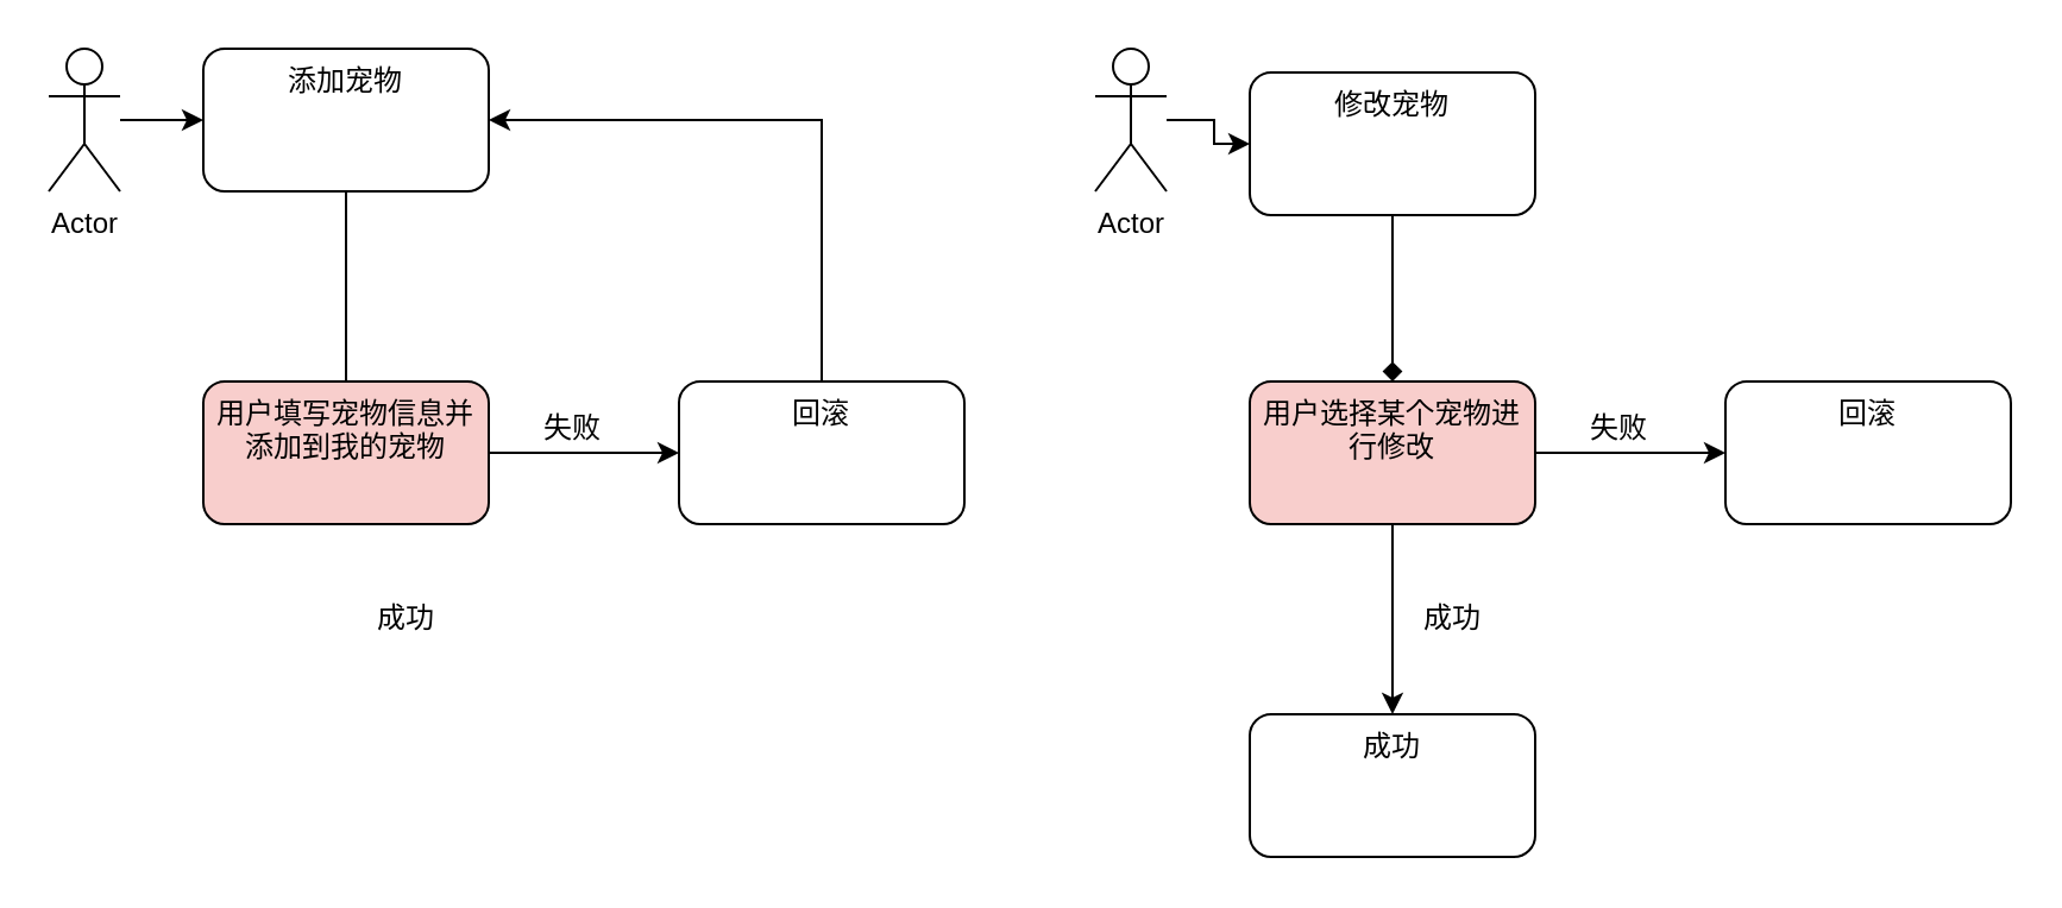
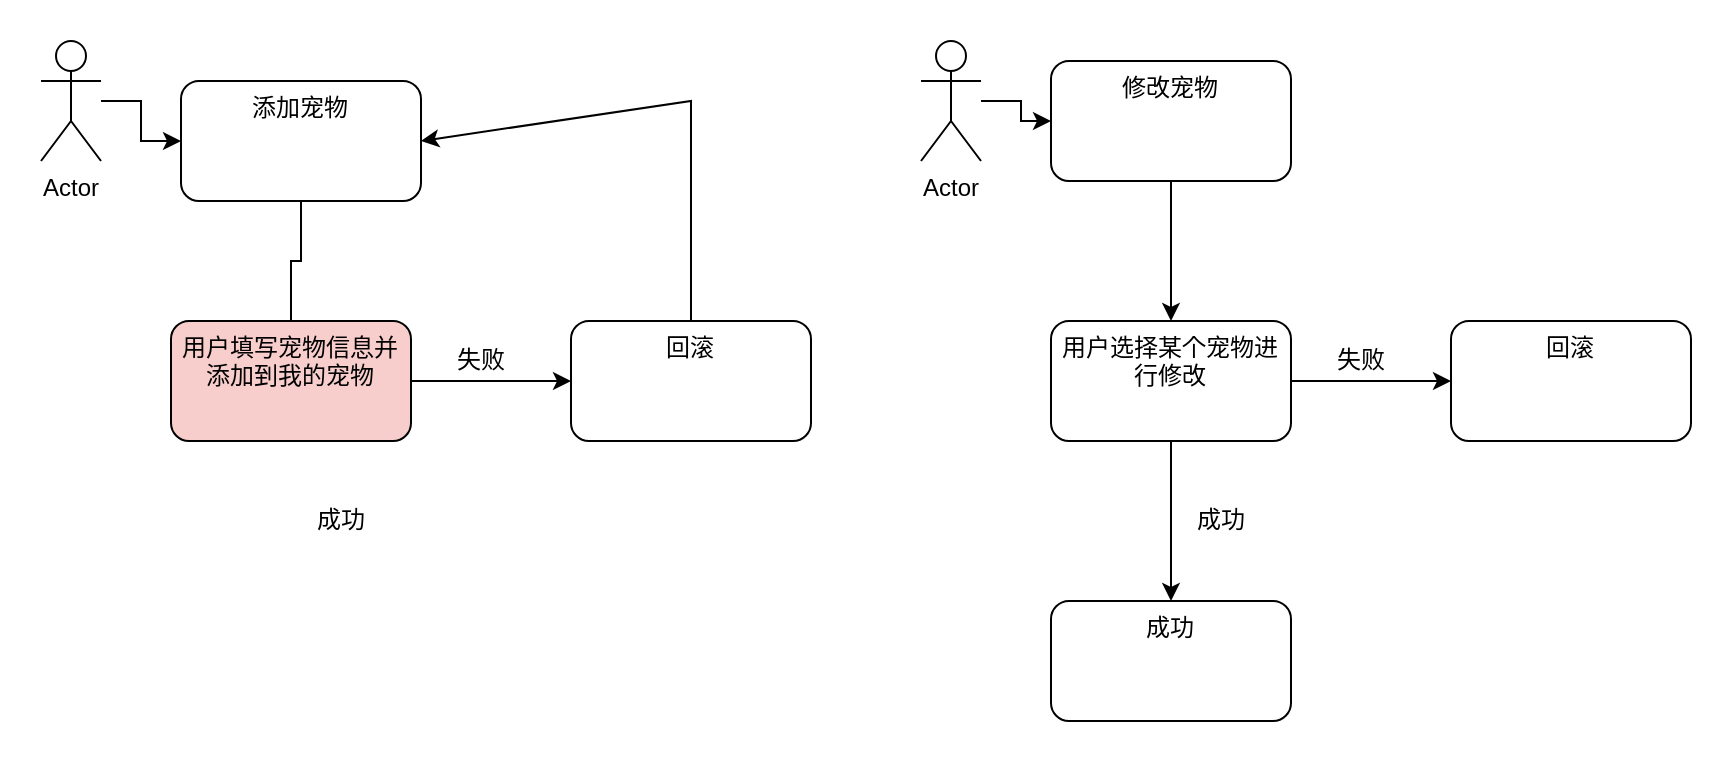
- <mxCell id="5" value="添加宠物" style="rounded=1;whiteSpace=wrap;html=1;verticalAlign=top;" vertex="1" parent="1"><mxGeometry x="85" y="20" width="120" height="60" as="geometry" /></mxCell>
+ <mxCell id="5" value="添加宠物" style="rounded=1;whiteSpace=wrap;html=1;verticalAlign=top;" vertex="1" parent="1"><mxGeometry x="90" y="40" width="120" height="60" as="geometry" /></mxCell>
- <mxCell id="14" value="" style="edgeStyle=orthogonalEdgeStyle;rounded=0;orthogonalLoop=1;jettySize=auto;html=1;endArrow=diamond;" edge="1" parent="1" source="15" target="18"><mxGeometry relative="1" as="geometry" /></mxCell>
+ <mxCell id="14" value="" style="edgeStyle=orthogonalEdgeStyle;rounded=0;orthogonalLoop=1;jettySize=auto;html=1;" edge="1" parent="1" source="15" target="18"><mxGeometry relative="1" as="geometry" /></mxCell>
- <mxCell id="18" value="用户选择某个宠物进行修改" style="whiteSpace=wrap;html=1;verticalAlign=top;rounded=1;fillColor=#f8cecc;" vertex="1" parent="1"><mxGeometry x="525" y="160" width="120" height="60" as="geometry" /></mxCell>
+ <mxCell id="18" value="用户选择某个宠物进行修改" style="whiteSpace=wrap;html=1;verticalAlign=top;rounded=1;" vertex="1" parent="1"><mxGeometry x="525" y="160" width="120" height="60" as="geometry" /></mxCell>
